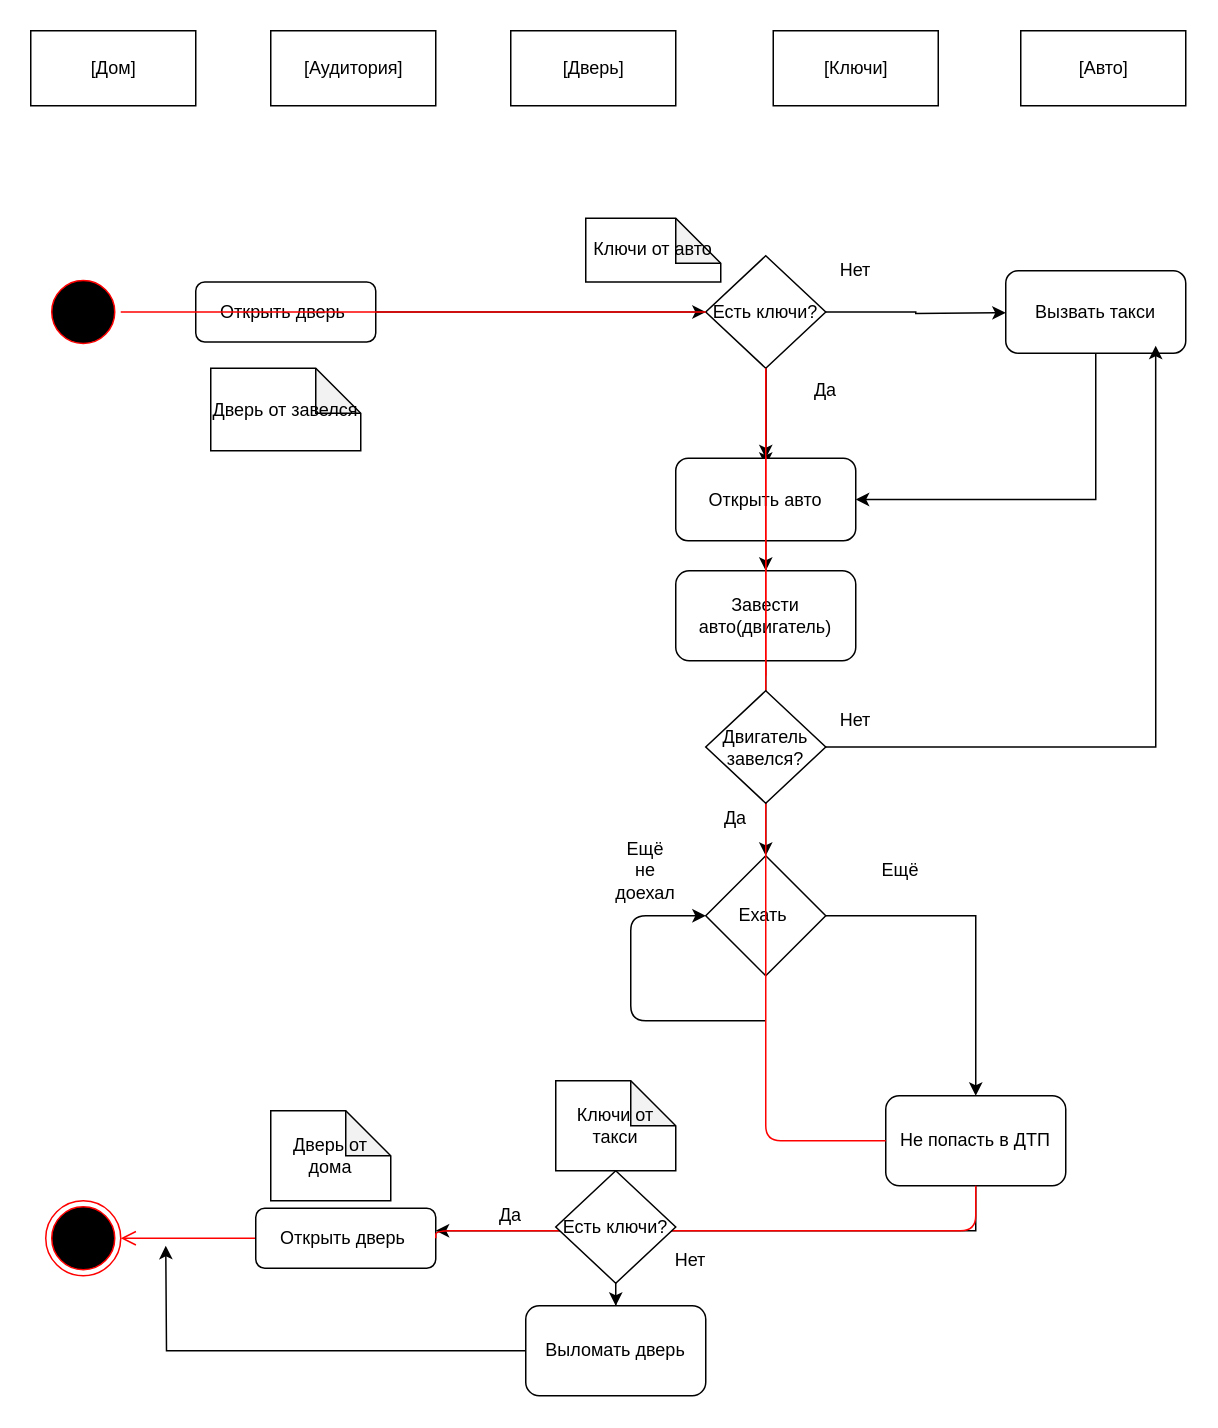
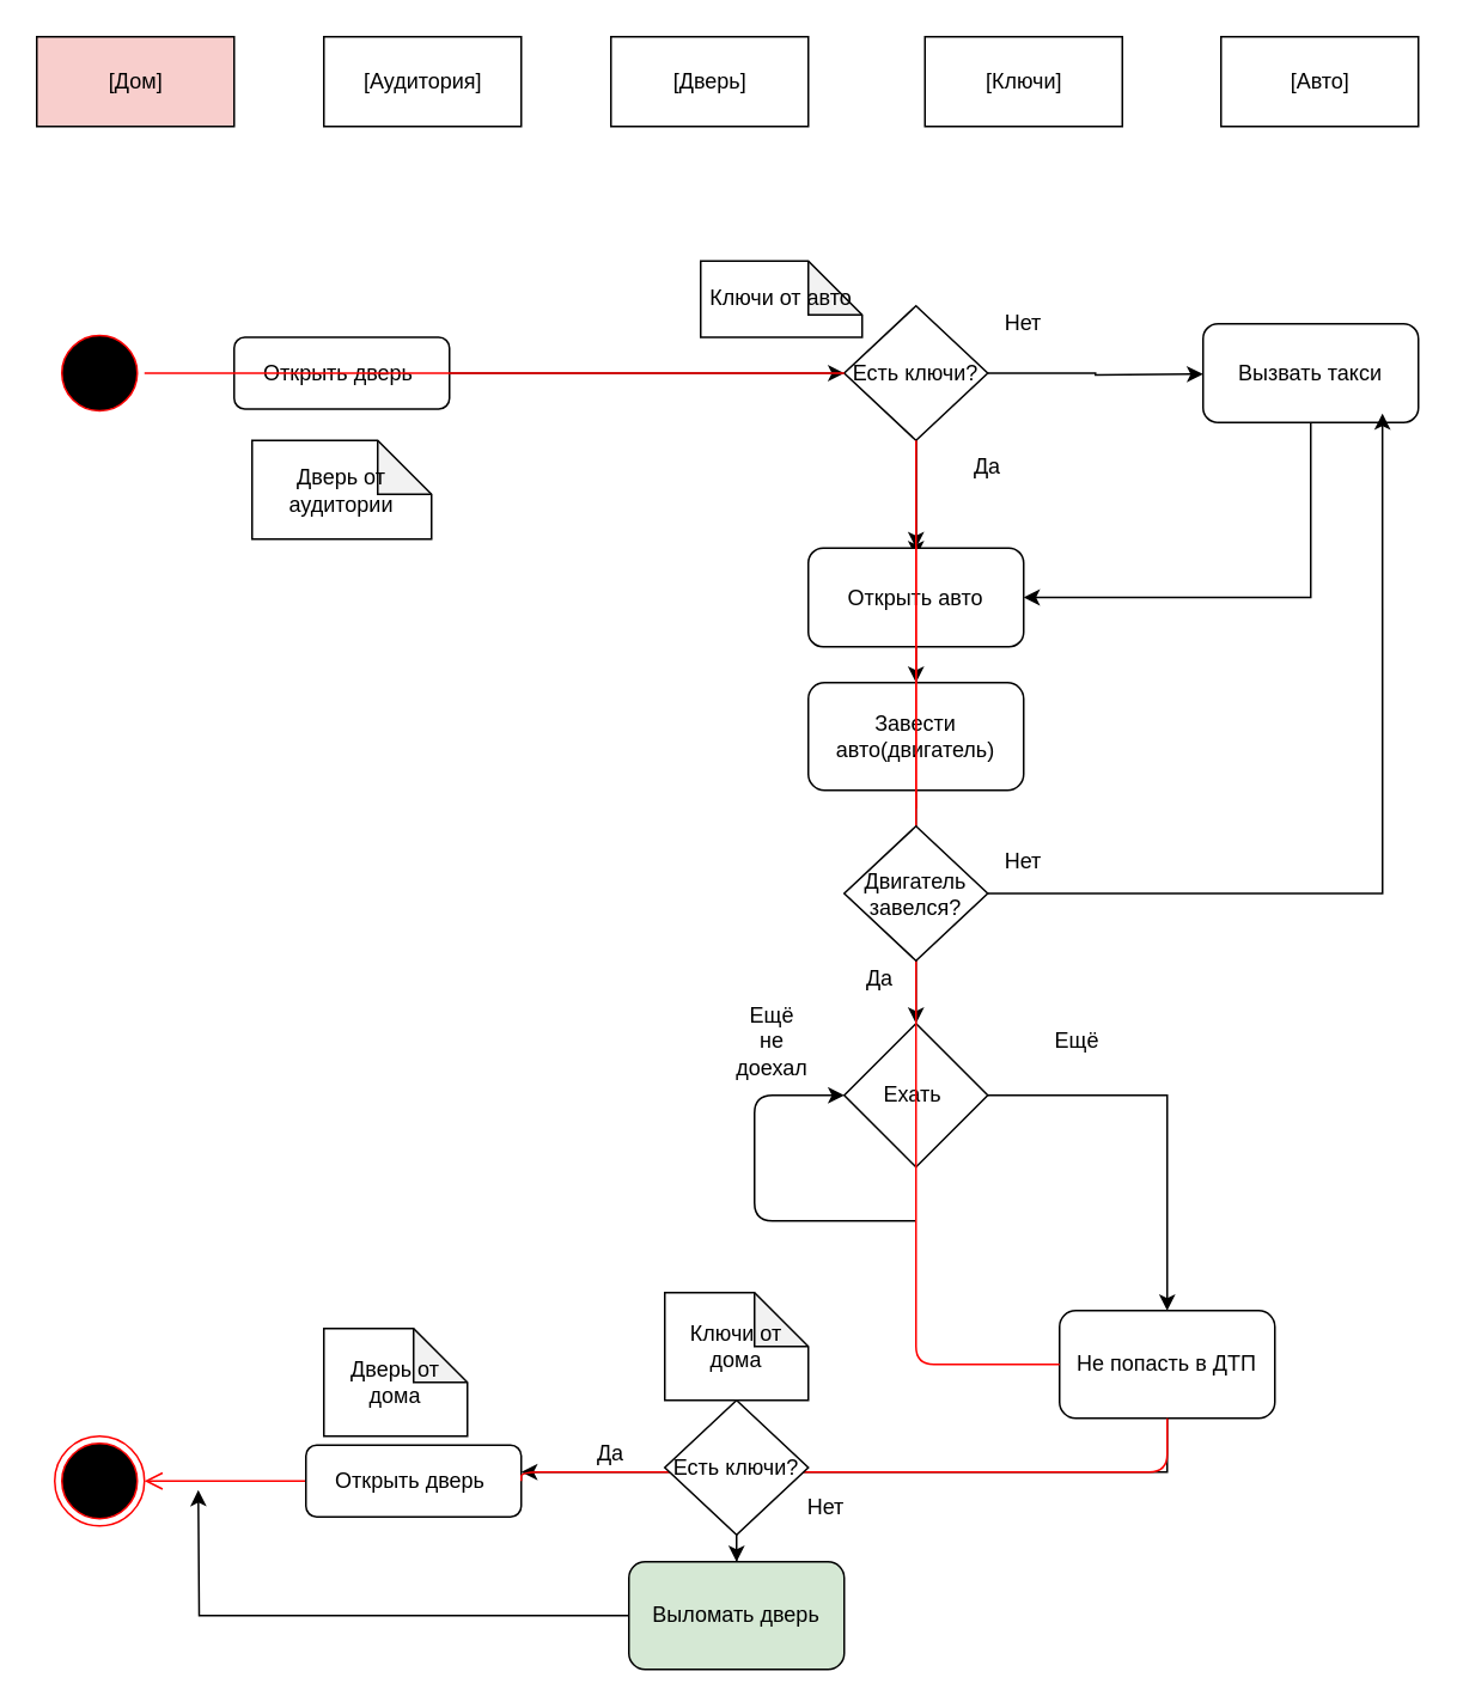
- <mxCell id="32" value="[Дом]" style="html=1;" vertex="1" parent="1"><mxGeometry x="20" y="20" width="110" height="50" as="geometry" /></mxCell>
+ <mxCell id="32" value="[Дом]" style="html=1;fillColor=#f8cecc;" vertex="1" parent="1"><mxGeometry x="20" y="20" width="110" height="50" as="geometry" /></mxCell>
- <mxCell id="33" value="Дверь от завелся" style="shape=note;whiteSpace=wrap;html=1;backgroundOutline=1;darkOpacity=0.05;" vertex="1" parent="1"><mxGeometry x="140" y="245" width="100" height="55" as="geometry" /></mxCell>
+ <mxCell id="33" value="Дверь от аудитории" style="shape=note;whiteSpace=wrap;html=1;backgroundOutline=1;darkOpacity=0.05;" vertex="1" parent="1"><mxGeometry x="140" y="245" width="100" height="55" as="geometry" /></mxCell>
- <mxCell id="49" value="Ключи от такси" style="shape=note;whiteSpace=wrap;html=1;backgroundOutline=1;darkOpacity=0.05;" vertex="1" parent="1"><mxGeometry x="370" y="720" width="80" height="60" as="geometry" /></mxCell>
+ <mxCell id="49" value="Ключи от дома" style="shape=note;whiteSpace=wrap;html=1;backgroundOutline=1;darkOpacity=0.05;" vertex="1" parent="1"><mxGeometry x="370" y="720" width="80" height="60" as="geometry" /></mxCell>
- <mxCell id="48" value="Выломать дверь" style="rounded=1;whiteSpace=wrap;html=1;" vertex="1" parent="1"><mxGeometry x="350" y="870" width="120" height="60" as="geometry" /></mxCell>
+ <mxCell id="48" value="Выломать дверь" style="rounded=1;whiteSpace=wrap;html=1;fillColor=#d5e8d4;" vertex="1" parent="1"><mxGeometry x="350" y="870" width="120" height="60" as="geometry" /></mxCell>
